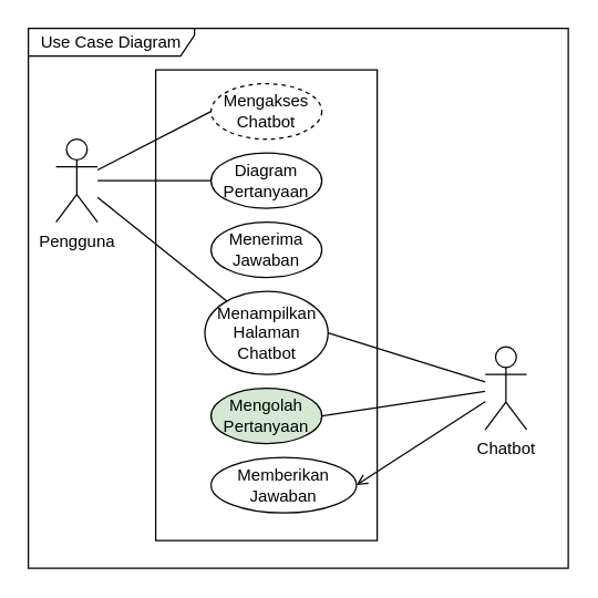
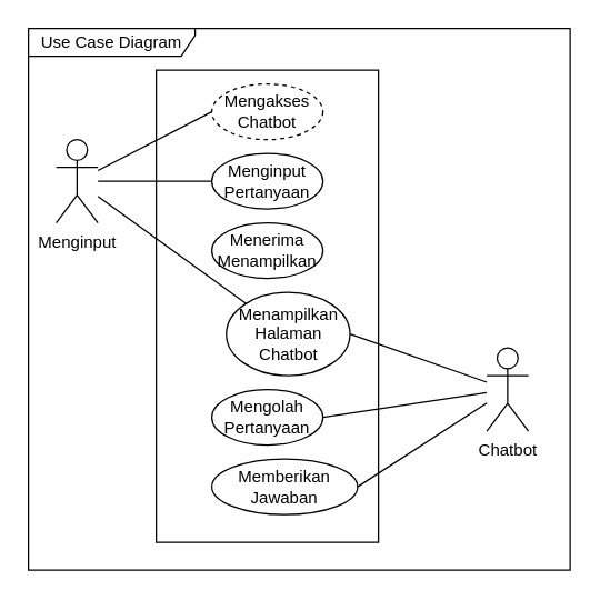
- <mxCell id="9" value="Diagram Pertanyaan" style="ellipse;whiteSpace=wrap;html=1;" vertex="1" parent="1"><mxGeometry x="152" y="110" width="80" height="40" as="geometry" /></mxCell>
+ <mxCell id="9" value="Menginput Pertanyaan" style="ellipse;whiteSpace=wrap;html=1;" vertex="1" parent="1"><mxGeometry x="152" y="110" width="80" height="40" as="geometry" /></mxCell>
- <mxCell id="7" value="Pengguna" style="shape=umlActor;verticalLabelPosition=bottom;verticalAlign=top;html=1;outlineConnect=0;" vertex="1" parent="1"><mxGeometry x="40" y="100" width="30" height="60" as="geometry" /></mxCell>
+ <mxCell id="7" value="Menginput" style="shape=umlActor;verticalLabelPosition=bottom;verticalAlign=top;html=1;outlineConnect=0;" vertex="1" parent="1"><mxGeometry x="40" y="100" width="30" height="60" as="geometry" /></mxCell>
- <mxCell id="10" value="Menerima Jawaban" style="ellipse;whiteSpace=wrap;html=1;" vertex="1" parent="1"><mxGeometry x="152" y="160" width="80" height="40" as="geometry" /></mxCell>
+ <mxCell id="10" value="Menerima Menampilkan" style="ellipse;whiteSpace=wrap;html=1;" vertex="1" parent="1"><mxGeometry x="152" y="160" width="80" height="40" as="geometry" /></mxCell>
- <mxCell id="11" value="Menampilkan Halaman Chatbot" style="ellipse;whiteSpace=wrap;html=1;" vertex="1" parent="1"><mxGeometry x="147.5" y="210" width="89" height="60" as="geometry" /></mxCell>
+ <mxCell id="11" value="Menampilkan Halaman Chatbot" style="ellipse;whiteSpace=wrap;html=1;" vertex="1" parent="1"><mxGeometry x="162.5" y="210" width="89" height="60" as="geometry" /></mxCell>
- <mxCell id="12" value="Mengolah Pertanyaan" style="ellipse;whiteSpace=wrap;html=1;fillColor=#d5e8d4;" vertex="1" parent="1"><mxGeometry x="152" y="280" width="80" height="40" as="geometry" /></mxCell>
+ <mxCell id="12" value="Mengolah Pertanyaan" style="ellipse;whiteSpace=wrap;html=1;" vertex="1" parent="1"><mxGeometry x="152" y="280" width="80" height="40" as="geometry" /></mxCell>
- <mxCell id="14" style="rounded=0;orthogonalLoop=1;jettySize=auto;html=1;entryX=1;entryY=0.5;entryDx=0;entryDy=0;startArrow=none;startFill=0;endArrow=open;endFill=0;" edge="1" parent="1" source="17" target="13"><mxGeometry relative="1" as="geometry" /></mxCell>
+ <mxCell id="14" style="rounded=0;orthogonalLoop=1;jettySize=auto;html=1;entryX=1;entryY=0.5;entryDx=0;entryDy=0;startArrow=none;startFill=0;endArrow=none;endFill=0;" edge="1" parent="1" source="17" target="13"><mxGeometry relative="1" as="geometry" /></mxCell>
